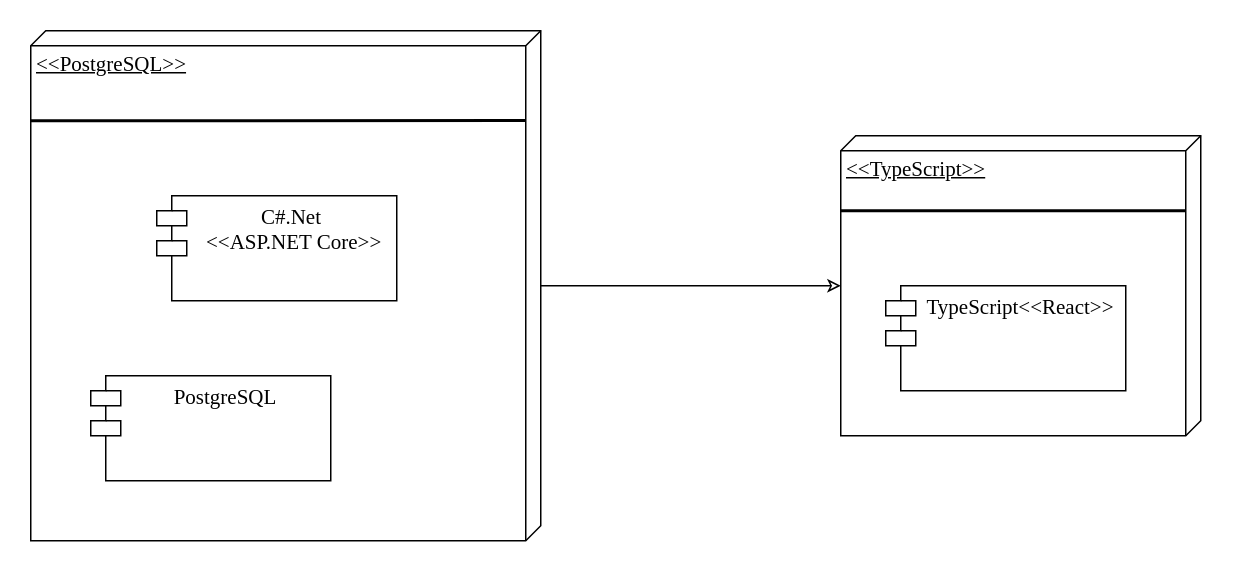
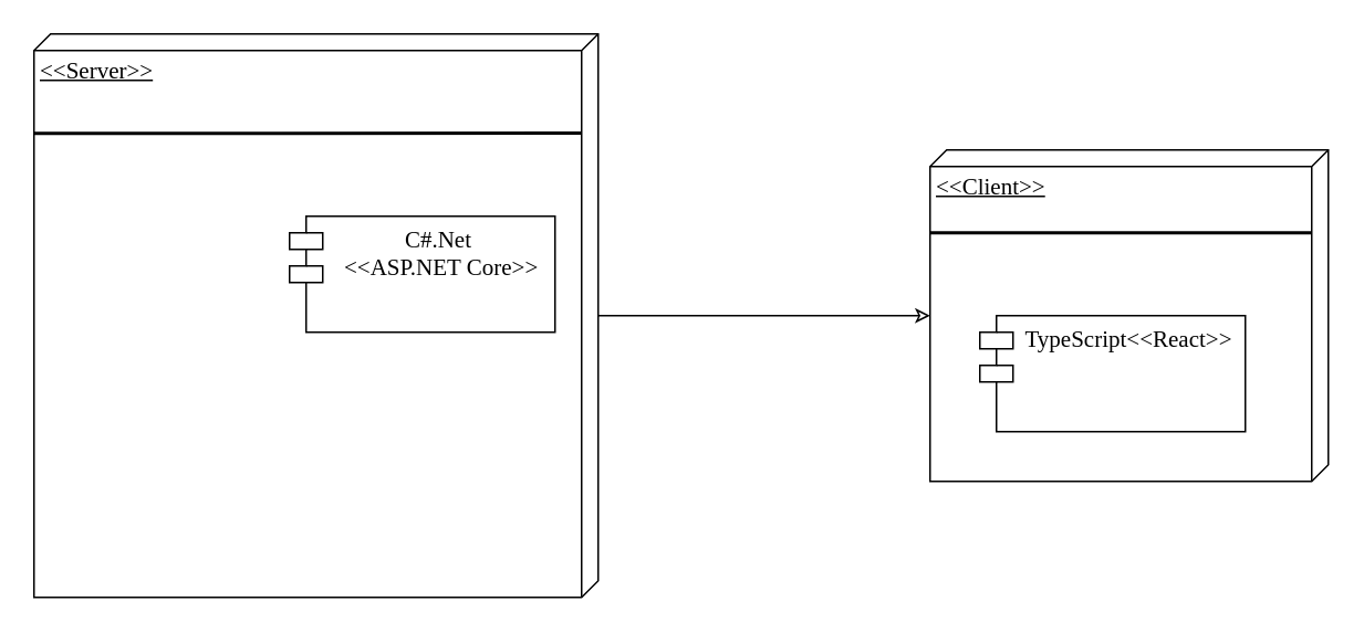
- <mxCell id="2" value="&amp;lt;&amp;lt;PostgreSQL&amp;gt;&amp;gt;" style="verticalAlign=top;align=left;spacingTop=8;spacingLeft=2;spacingRight=12;shape=cube;size=10;direction=south;fontStyle=4;html=1;whiteSpace=wrap;fontFamily=Times New Roman;fontSize=14;" parent="1" vertex="1"><mxGeometry x="20" y="20" width="340" height="340" as="geometry" /></mxCell>
+ <mxCell id="2" value="&amp;lt;&amp;lt;Server&amp;gt;&amp;gt;" style="verticalAlign=top;align=left;spacingTop=8;spacingLeft=2;spacingRight=12;shape=cube;size=10;direction=south;fontStyle=4;html=1;whiteSpace=wrap;fontFamily=Times New Roman;fontSize=14;" parent="1" vertex="1"><mxGeometry x="20" y="20" width="340" height="340" as="geometry" /></mxCell>
- <mxCell id="7" value="&amp;lt;&amp;lt;TypeScript&amp;gt;&amp;gt;" style="verticalAlign=top;align=left;spacingTop=8;spacingLeft=2;spacingRight=12;shape=cube;size=10;direction=south;fontStyle=4;html=1;whiteSpace=wrap;fontFamily=Times New Roman;fontSize=14;" parent="1" vertex="1"><mxGeometry x="560" y="90" width="240" height="200" as="geometry" /></mxCell>
+ <mxCell id="7" value="&amp;lt;&amp;lt;Client&amp;gt;&amp;gt;" style="verticalAlign=top;align=left;spacingTop=8;spacingLeft=2;spacingRight=12;shape=cube;size=10;direction=south;fontStyle=4;html=1;whiteSpace=wrap;fontFamily=Times New Roman;fontSize=14;" parent="1" vertex="1"><mxGeometry x="560" y="90" width="240" height="200" as="geometry" /></mxCell>
- <mxCell id="5" value="C#.Net&lt;br&gt;&amp;nbsp;&amp;lt;&amp;lt;ASP.NET Core&amp;gt;&amp;gt;" style="shape=module;align=left;spacingLeft=20;align=center;verticalAlign=top;whiteSpace=wrap;html=1;fontFamily=Times New Roman;fontSize=14;" parent="1" vertex="1"><mxGeometry x="104" y="130" width="160" height="70" as="geometry" /></mxCell>
+ <mxCell id="5" value="C#.Net&lt;br&gt;&amp;nbsp;&amp;lt;&amp;lt;ASP.NET Core&amp;gt;&amp;gt;" style="shape=module;align=left;spacingLeft=20;align=center;verticalAlign=top;whiteSpace=wrap;html=1;fontFamily=Times New Roman;fontSize=14;" parent="1" vertex="1"><mxGeometry x="174" y="130" width="160" height="70" as="geometry" /></mxCell>
- <mxCell id="3" value="PostgreSQL" style="shape=module;align=left;spacingLeft=20;align=center;verticalAlign=top;whiteSpace=wrap;html=1;fontFamily=Times New Roman;fontSize=14;" parent="1" vertex="1"><mxGeometry x="60" y="250" width="160" height="70" as="geometry" /></mxCell>
